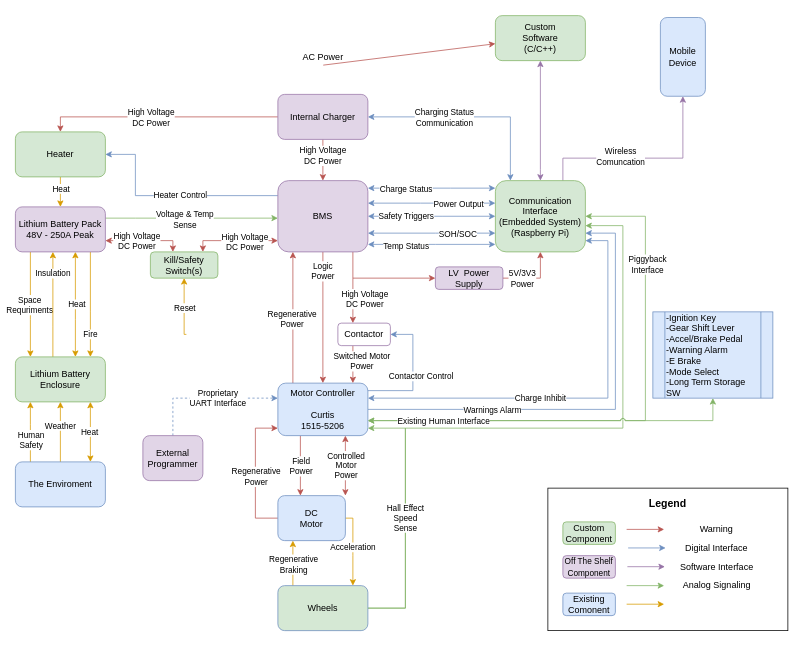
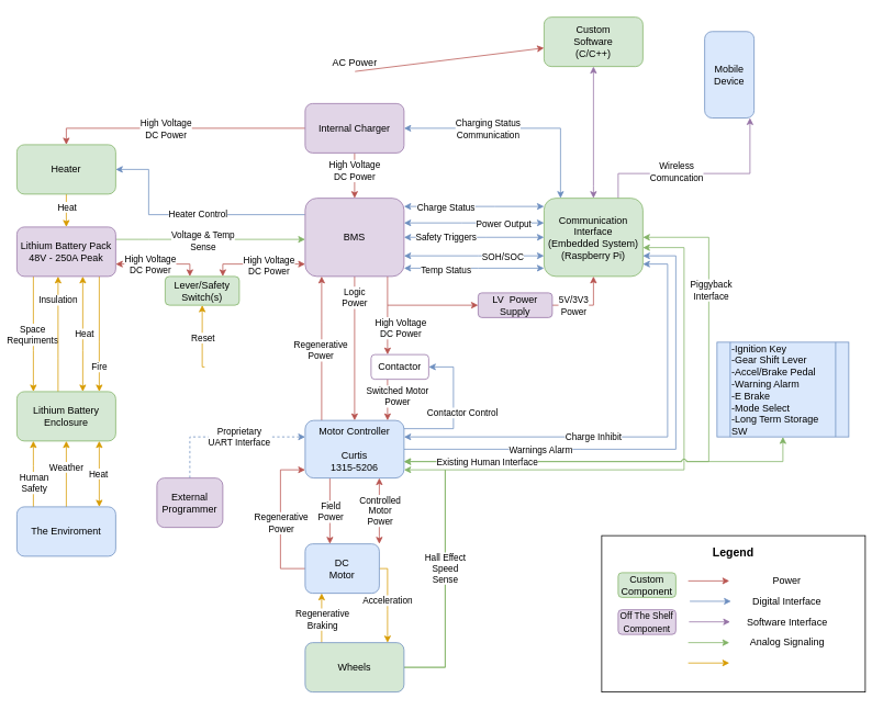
- <mxCell id="113" value="&lt;div&gt;Mobile&lt;/div&gt;&lt;div&gt;Device&lt;br&gt;&lt;/div&gt;" style="rounded=1;whiteSpace=wrap;html=1;fillColor=#dae8fc;strokeColor=#6c8ebf;" vertex="1" parent="1"><mxGeometry x="880" y="22.5" width="60" height="105" as="geometry" /></mxCell>
+ <mxCell id="113" value="&lt;div&gt;Mobile&lt;/div&gt;&lt;div&gt;Device&lt;br&gt;&lt;/div&gt;" style="rounded=1;whiteSpace=wrap;html=1;fillColor=#dae8fc;strokeColor=#6c8ebf;" vertex="1" parent="1"><mxGeometry x="855" y="37.5" width="60" height="105" as="geometry" /></mxCell>
- <mxCell id="83" value="&lt;div&gt;Kill/Safety &lt;br&gt;&lt;/div&gt;&lt;div&gt;Switch(s)&lt;/div&gt;" style="rounded=1;whiteSpace=wrap;html=1;fillColor=#d5e8d4;align=center;strokeColor=#82b366;" parent="1" vertex="1"><mxGeometry x="200" y="335" width="90" height="35" as="geometry" /></mxCell>
+ <mxCell id="83" value="&lt;div&gt;Lever/Safety &lt;br&gt;&lt;/div&gt;&lt;div&gt;Switch(s)&lt;/div&gt;" style="rounded=1;whiteSpace=wrap;html=1;fillColor=#d5e8d4;align=center;strokeColor=#82b366;" parent="1" vertex="1"><mxGeometry x="200" y="335" width="90" height="35" as="geometry" /></mxCell>
- <mxCell id="62" value="&lt;div&gt;Motor Controller&lt;/div&gt;&lt;div&gt;&lt;br&gt;&lt;/div&gt;&lt;div&gt;Curtis&lt;/div&gt;&lt;div&gt;1515-5206&lt;br&gt;&lt;/div&gt;" style="rounded=1;whiteSpace=wrap;html=1;fillColor=#dae8fc;strokeColor=#6c8ebf;" parent="1" vertex="1"><mxGeometry x="370" y="510" width="120" height="70" as="geometry" /></mxCell>
+ <mxCell id="62" value="&lt;div&gt;Motor Controller&lt;/div&gt;&lt;div&gt;&lt;br&gt;&lt;/div&gt;&lt;div&gt;Curtis&lt;/div&gt;&lt;div&gt;1315-5206&lt;br&gt;&lt;/div&gt;" style="rounded=1;whiteSpace=wrap;html=1;fillColor=#dae8fc;strokeColor=#6c8ebf;" parent="1" vertex="1"><mxGeometry x="370" y="510" width="120" height="70" as="geometry" /></mxCell>
- <mxCell id="97" value="Warning" style="text;html=1;strokeColor=none;fillColor=none;align=center;verticalAlign=middle;whiteSpace=wrap;rounded=0;" parent="89" vertex="1"><mxGeometry x="195" y="45" width="60" height="20" as="geometry" /></mxCell>
+ <mxCell id="97" value="Power" style="text;html=1;strokeColor=none;fillColor=none;align=center;verticalAlign=middle;whiteSpace=wrap;rounded=0;" parent="89" vertex="1"><mxGeometry x="195" y="45" width="60" height="20" as="geometry" /></mxCell>
- <mxCell id="92" value="&lt;div&gt;Existing &lt;br&gt;&lt;/div&gt;&lt;div&gt;Comonent&lt;/div&gt;" style="rounded=1;whiteSpace=wrap;html=1;fillColor=#dae8fc;strokeColor=#6c8ebf;" parent="89" vertex="1"><mxGeometry x="20" y="140" width="70" height="30" as="geometry" /></mxCell>
